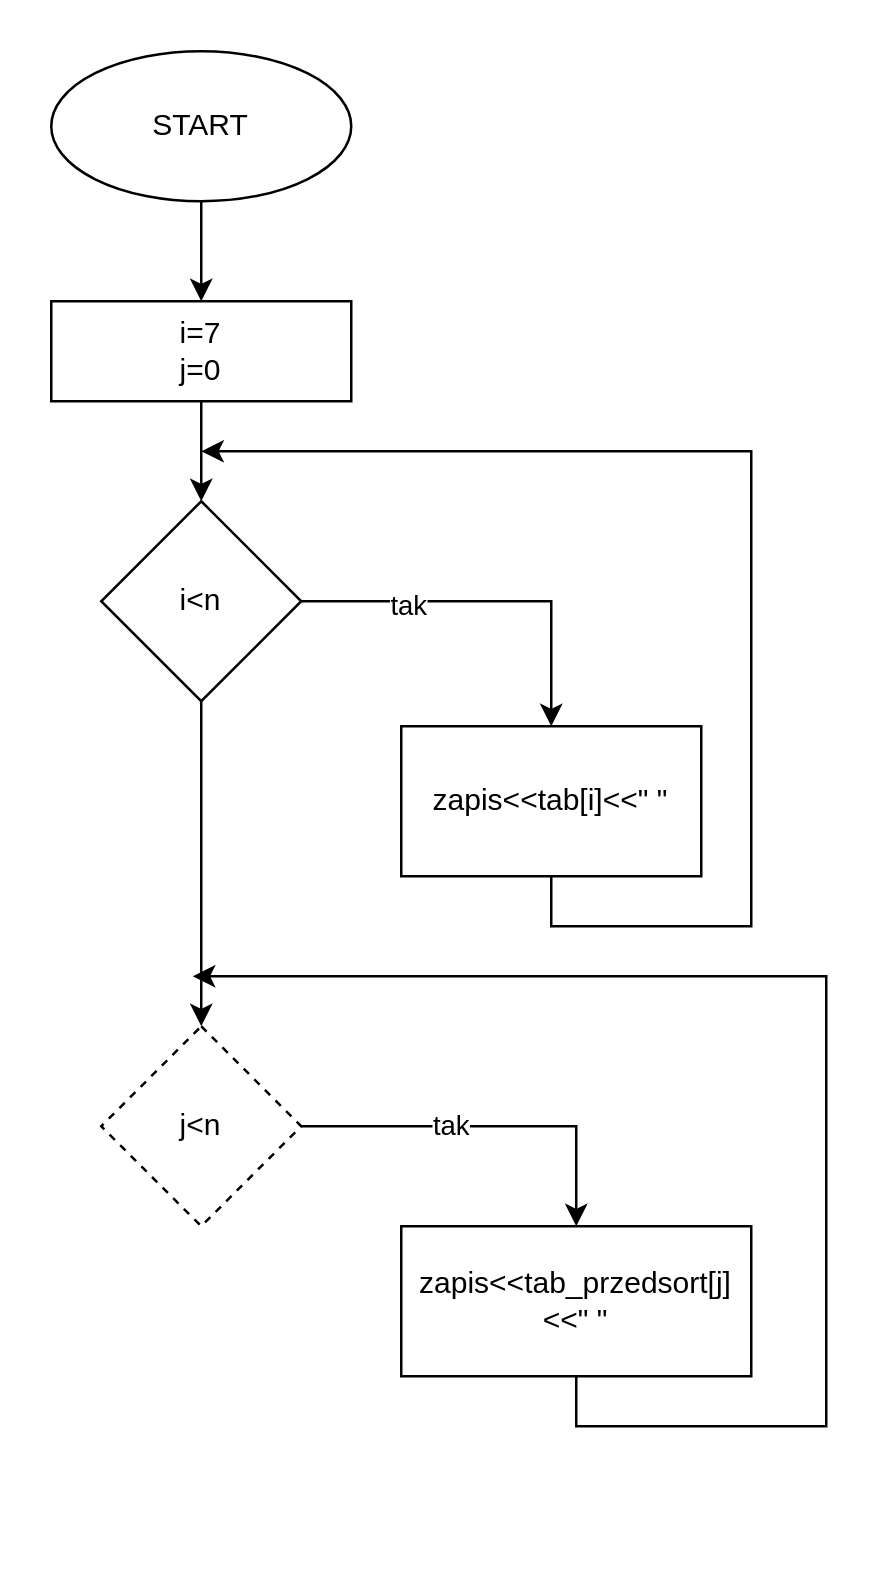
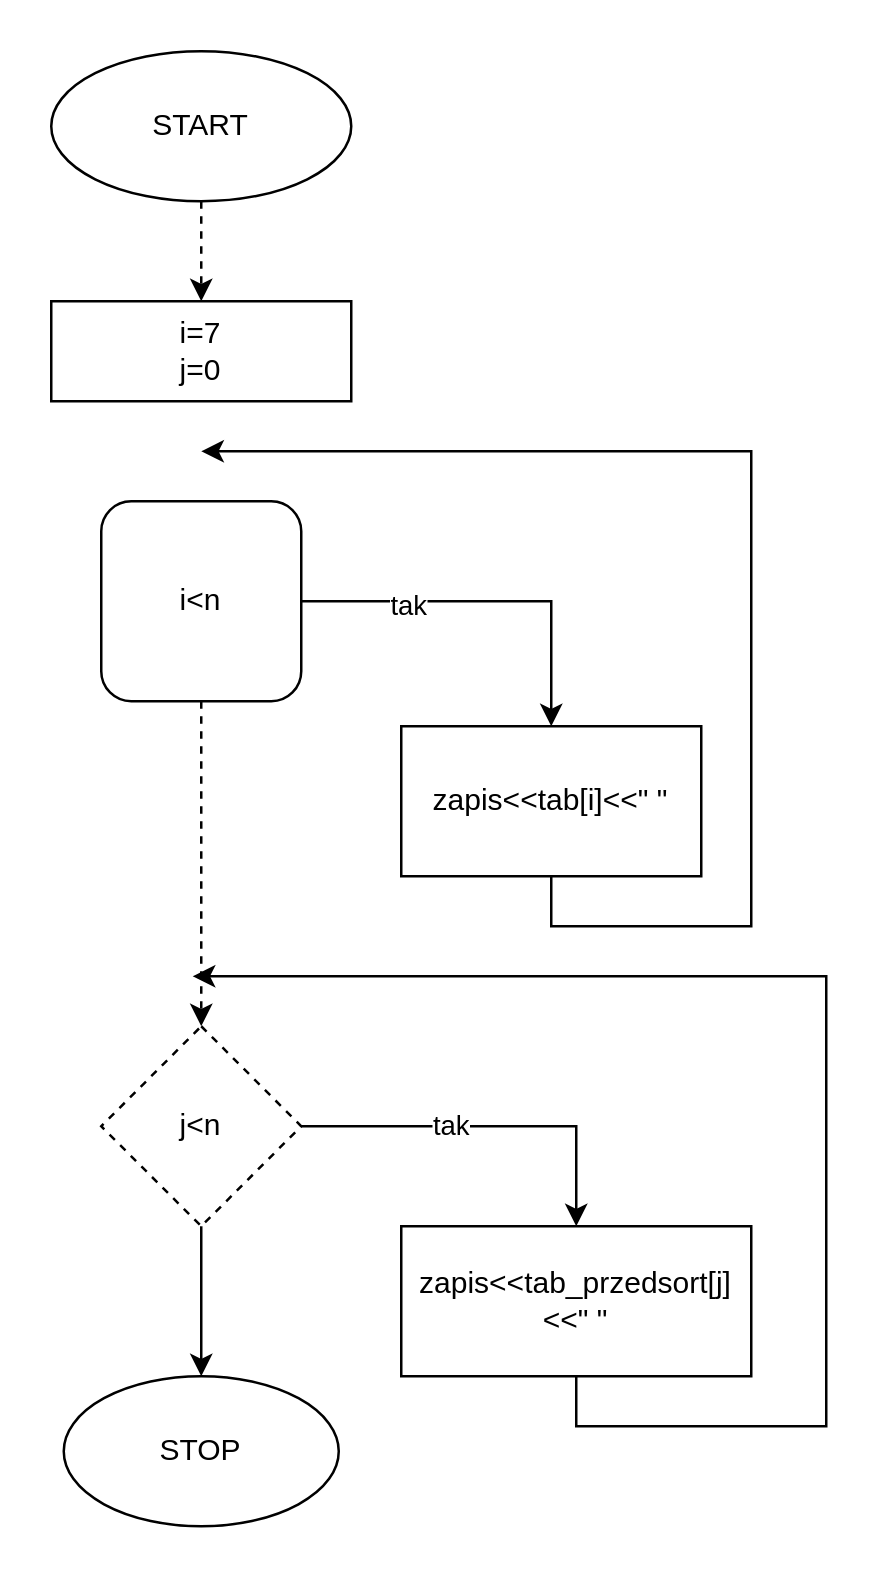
- <mxCell id="2" value="" style="edgeStyle=orthogonalEdgeStyle;rounded=0;orthogonalLoop=1;jettySize=auto;html=1;" edge="1" parent="1" source="3" target="5"><mxGeometry relative="1" as="geometry" /></mxCell>
+ <mxCell id="2" value="" style="edgeStyle=orthogonalEdgeStyle;rounded=0;orthogonalLoop=1;jettySize=auto;html=1;dashed=1;" edge="1" parent="1" source="3" target="5"><mxGeometry relative="1" as="geometry" /></mxCell>
- <mxCell id="4" value="" style="edgeStyle=orthogonalEdgeStyle;rounded=0;orthogonalLoop=1;jettySize=auto;html=1;" edge="1" parent="1" source="5" target="9"><mxGeometry relative="1" as="geometry" /></mxCell>
- <mxCell id="9" value="i&amp;lt;n" style="rhombus;whiteSpace=wrap;html=1;" vertex="1" parent="1"><mxGeometry x="40" y="200" width="80" height="80" as="geometry" /></mxCell>
+ <mxCell id="9" value="i&amp;lt;n" style="whiteSpace=wrap;html=1;rounded=1;" vertex="1" parent="1"><mxGeometry x="40" y="200" width="80" height="80" as="geometry" /></mxCell>
- <mxCell id="8" value="" style="edgeStyle=orthogonalEdgeStyle;rounded=0;orthogonalLoop=1;jettySize=auto;html=1;" edge="1" parent="1" source="9" target="14"><mxGeometry relative="1" as="geometry" /></mxCell>
+ <mxCell id="8" value="" style="edgeStyle=orthogonalEdgeStyle;rounded=0;orthogonalLoop=1;jettySize=auto;html=1;dashed=1;" edge="1" parent="1" source="9" target="14"><mxGeometry relative="1" as="geometry" /></mxCell>
+ <mxCell id="13" style="edgeStyle=orthogonalEdgeStyle;rounded=0;orthogonalLoop=1;jettySize=auto;html=1;" edge="1" parent="1" source="14" target="17"><mxGeometry relative="1" as="geometry"><mxPoint x="80" y="590" as="targetPoint" /></mxGeometry></mxCell>
+ <mxCell id="17" value="STOP" style="ellipse;whiteSpace=wrap;html=1;" vertex="1" parent="1"><mxGeometry x="25" y="550" width="110" height="60" as="geometry" /></mxCell>
